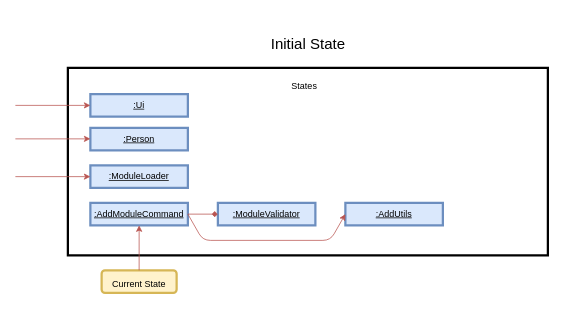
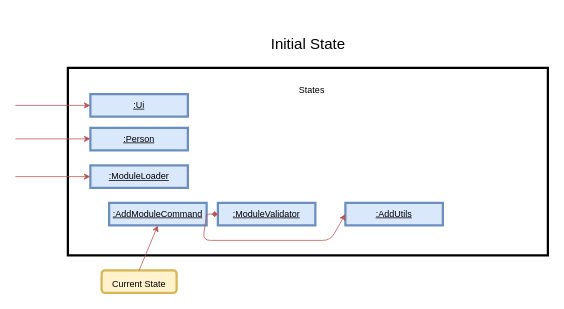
- <mxCell id="4" value="States" style="text;html=1;align=center;verticalAlign=middle;resizable=0;points=[];autosize=1;fontSize=12;" parent="1" vertex="1"><mxGeometry x="380" y="105" width="50" height="20" as="geometry" /></mxCell>
+ <mxCell id="4" value="States" style="text;html=1;align=center;verticalAlign=middle;resizable=0;points=[];autosize=1;fontSize=12;" parent="1" vertex="1"><mxGeometry x="390" y="110" width="50" height="20" as="geometry" /></mxCell>
- <mxCell id="6" value="&lt;u&gt;:AddModuleCommand&lt;/u&gt;" style="rounded=0;whiteSpace=wrap;html=1;strokeWidth=3;fontSize=12;fillColor=#dae8fc;strokeColor=#6c8ebf;" parent="1" vertex="1"><mxGeometry x="120" y="270" width="130" height="30" as="geometry" /></mxCell>
+ <mxCell id="6" value="&lt;u&gt;:AddModuleCommand&lt;/u&gt;" style="rounded=0;whiteSpace=wrap;html=1;strokeWidth=3;fontSize=12;fillColor=#dae8fc;strokeColor=#6c8ebf;" parent="1" vertex="1"><mxGeometry x="145" y="270" width="130" height="30" as="geometry" /></mxCell>
